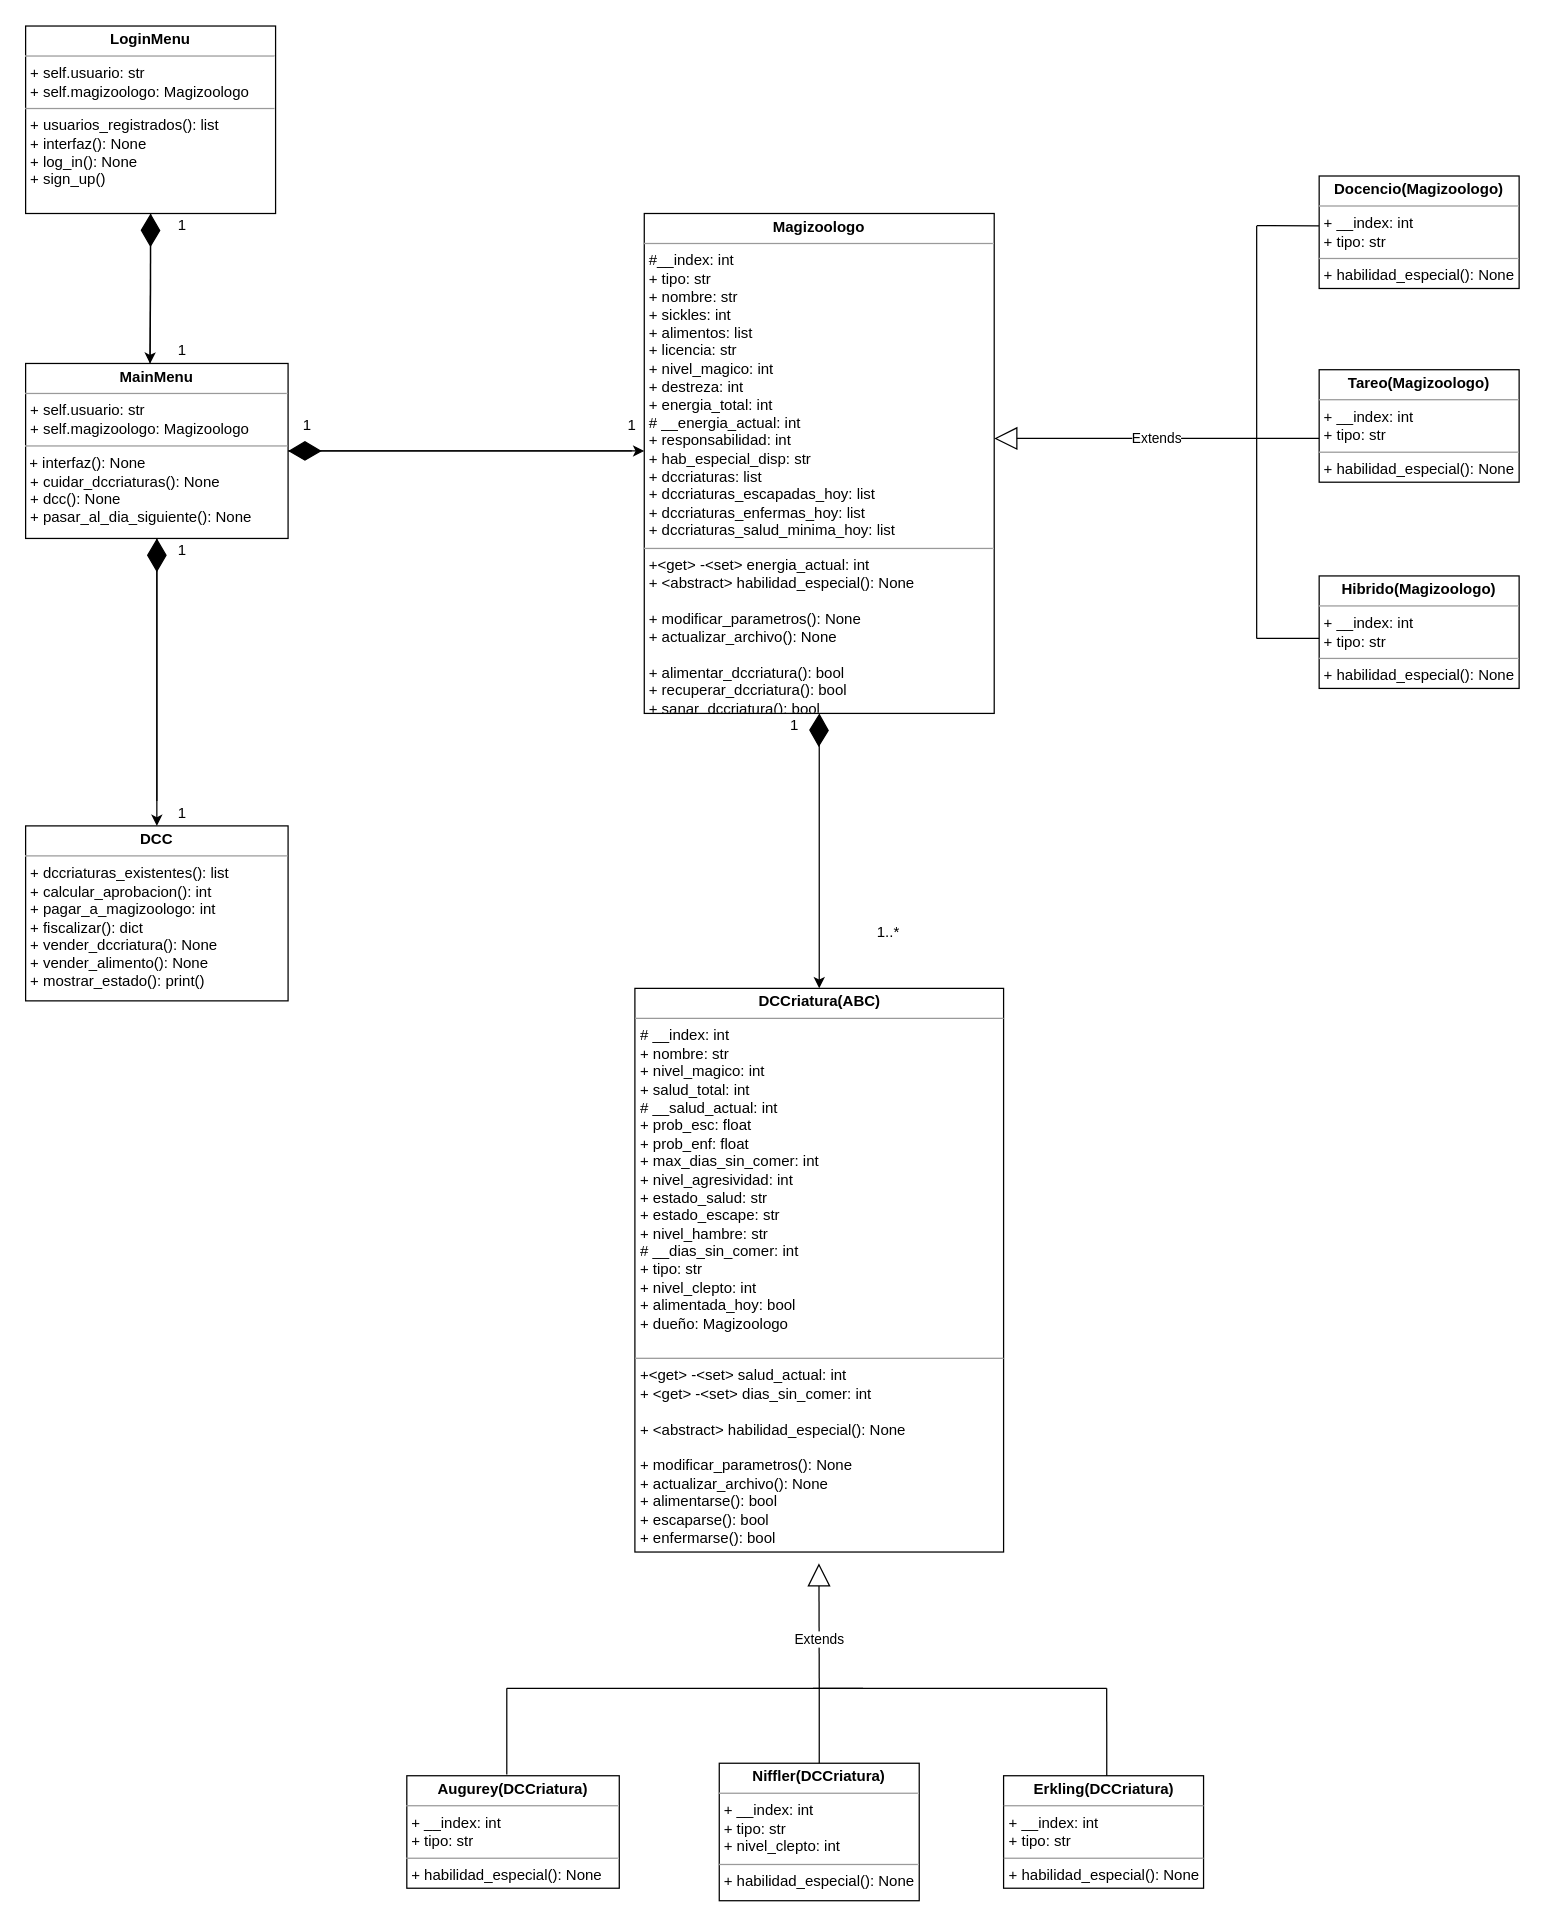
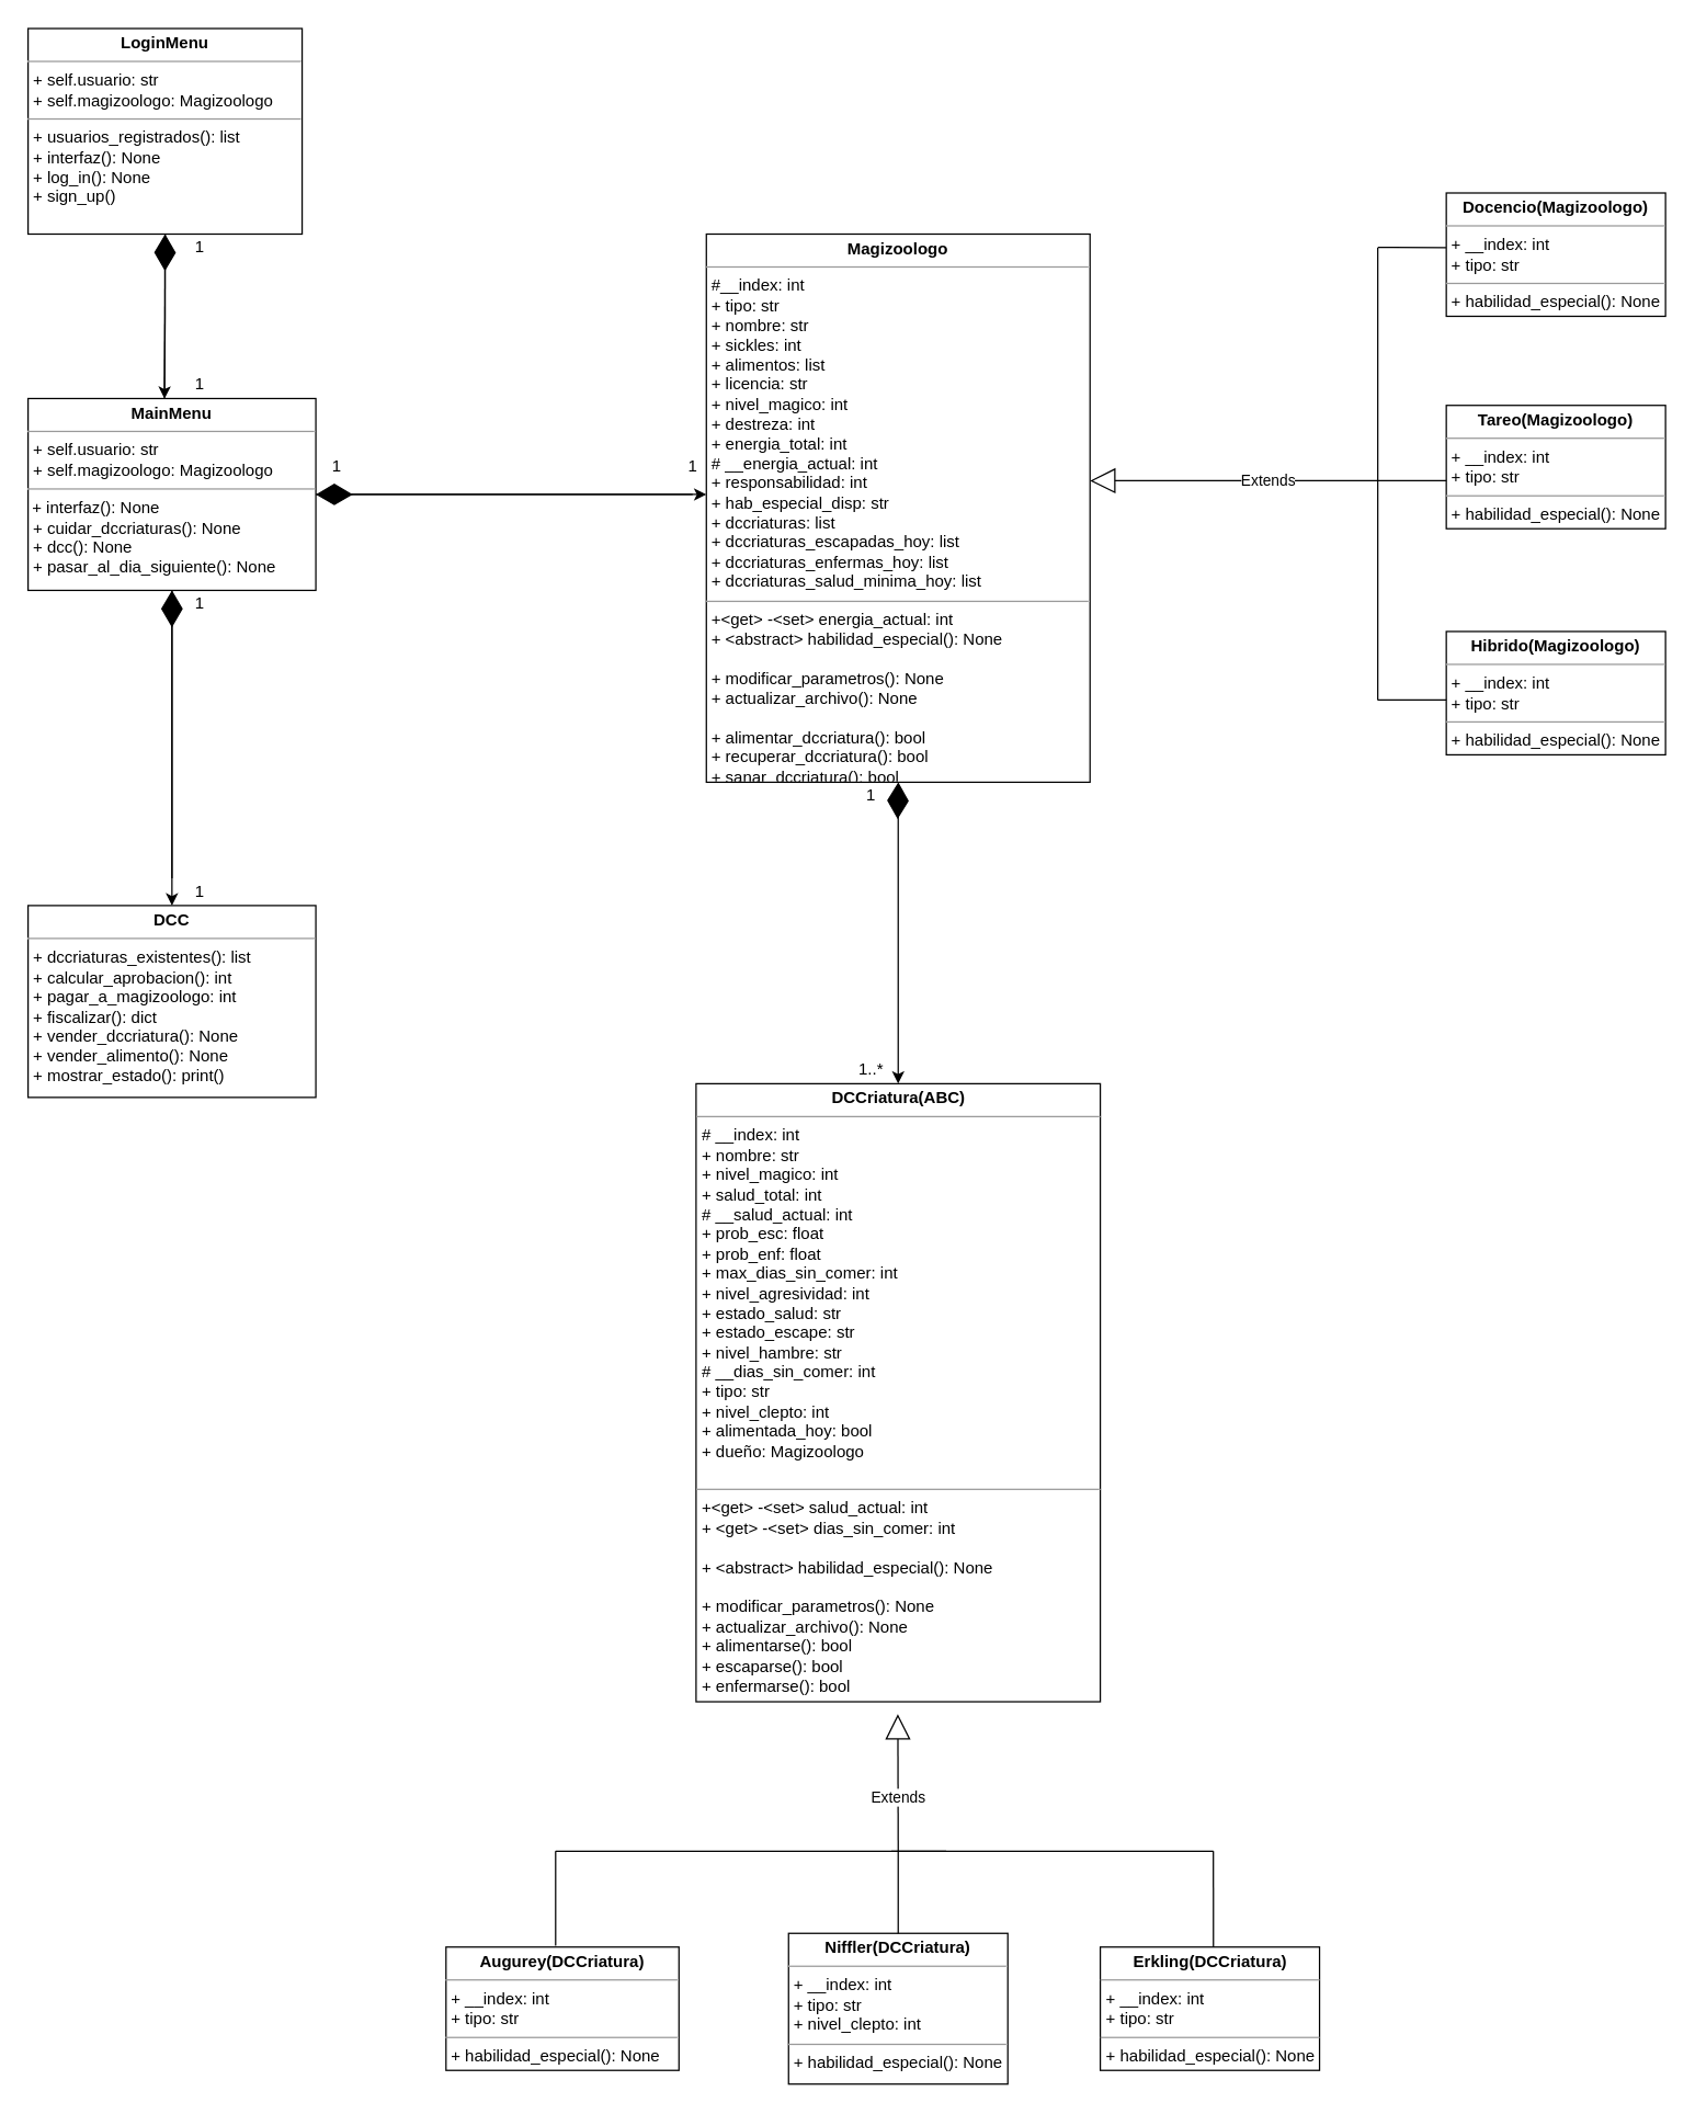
- <mxCell id="20" value="1..*" style="text;html=1;align=center;verticalAlign=middle;resizable=0;points=[];autosize=1;" parent="1" vertex="1"><mxGeometry x="695" y="735" width="30" height="20" as="geometry" /></mxCell>
+ <mxCell id="20" value="1..*" style="text;html=1;align=center;verticalAlign=middle;resizable=0;points=[];autosize=1;" parent="1" vertex="1"><mxGeometry x="620" y="770" width="30" height="20" as="geometry" /></mxCell>
